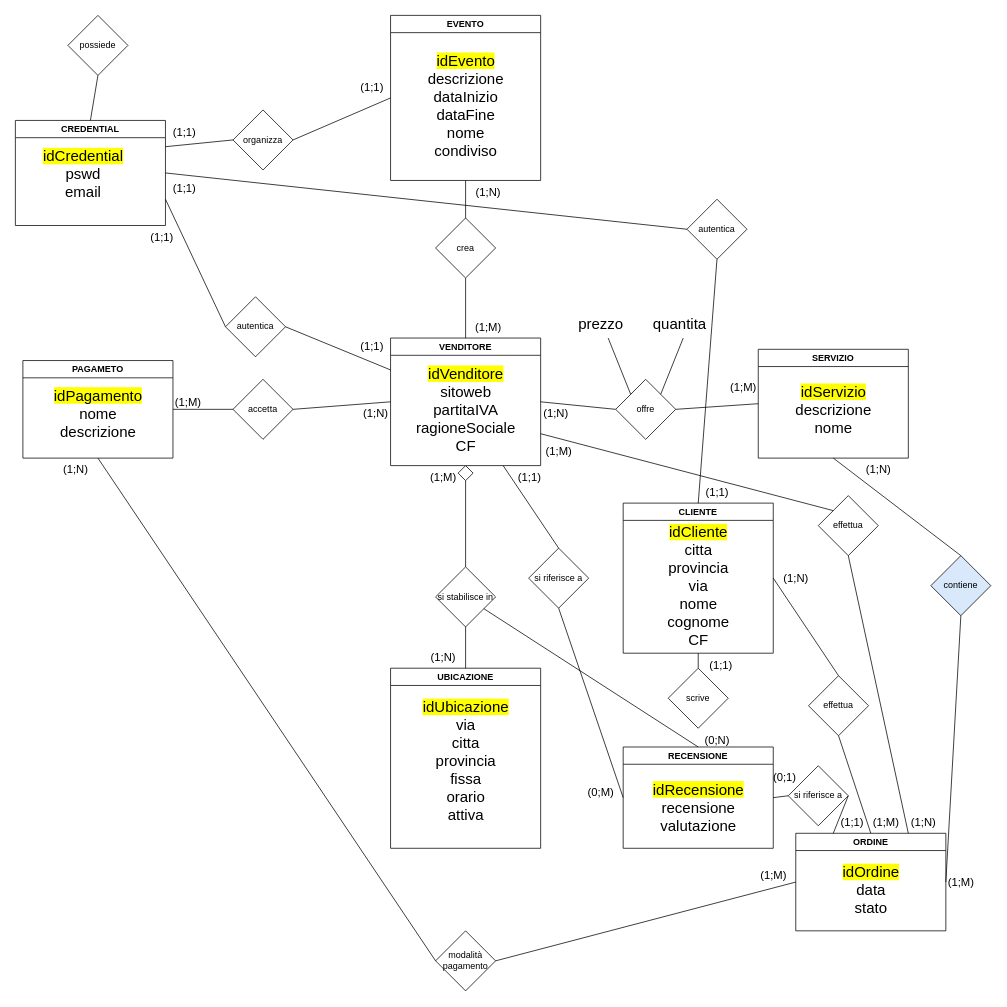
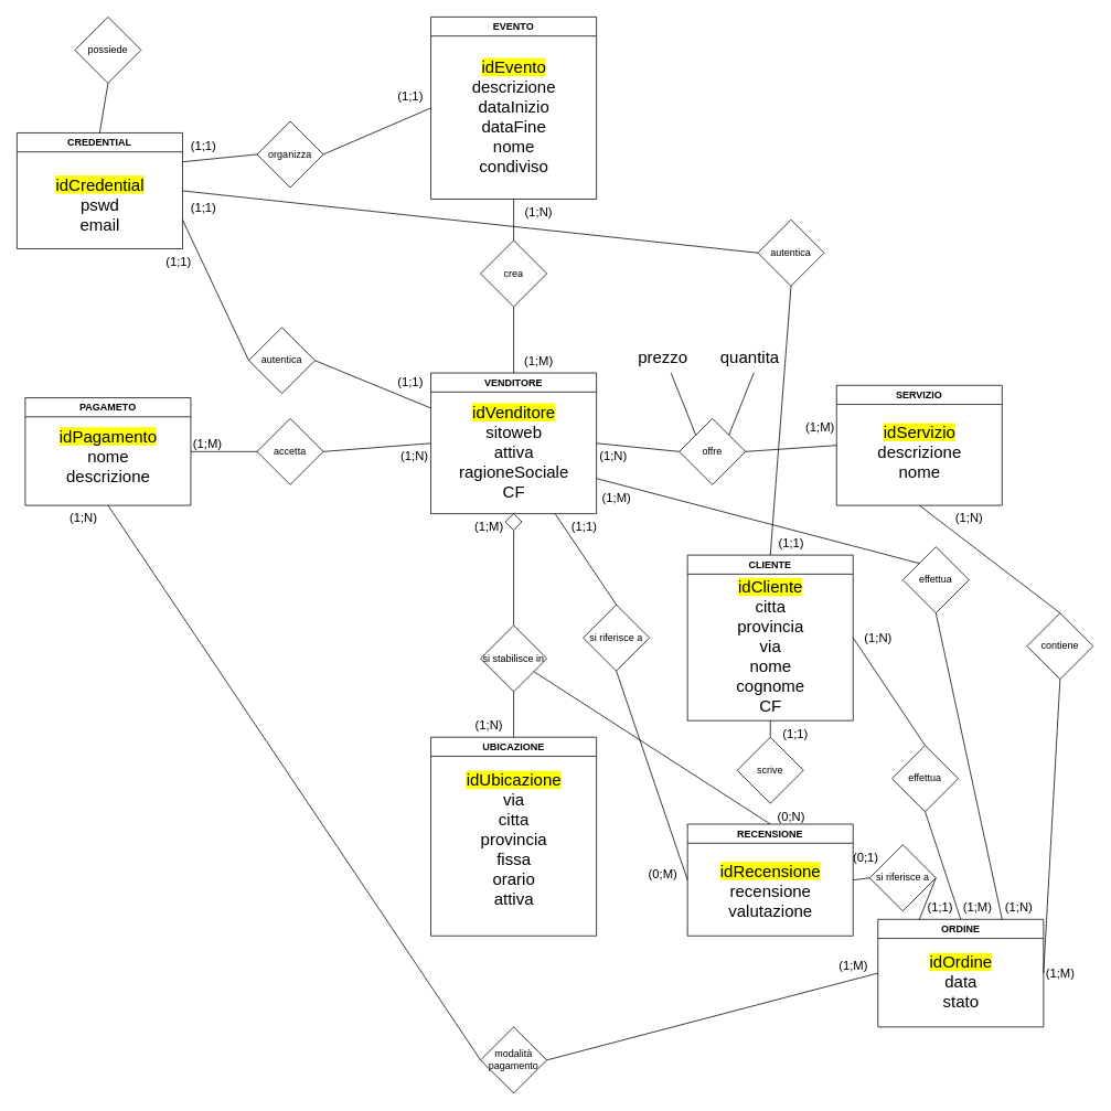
- <mxCell id="51" value="&lt;div style=&quot;font-size: 20px;&quot;&gt;&lt;span style=&quot;background-color: rgb(255, 255, 0);&quot;&gt;&lt;font style=&quot;font-size: 20px;&quot;&gt;idCredential&lt;/font&gt;&lt;/span&gt;&lt;/div&gt;&lt;font style=&quot;font-size: 20px;&quot;&gt;pswd&lt;/font&gt;&lt;div style=&quot;font-size: 20px;&quot;&gt;email&lt;/div&gt;" style="text;html=1;align=center;verticalAlign=middle;resizable=0;points=[];autosize=1;strokeColor=none;fillColor=none;" vertex="1" parent="50"><mxGeometry x="25" y="26" width="130" height="90" as="geometry" /></mxCell>
+ <mxCell id="51" value="&lt;div style=&quot;font-size: 20px;&quot;&gt;&lt;span style=&quot;background-color: rgb(255, 255, 0);&quot;&gt;&lt;font style=&quot;font-size: 20px;&quot;&gt;idCredential&lt;/font&gt;&lt;/span&gt;&lt;/div&gt;&lt;font style=&quot;font-size: 20px;&quot;&gt;pswd&lt;/font&gt;&lt;div style=&quot;font-size: 20px;&quot;&gt;email&lt;/div&gt;" style="text;html=1;align=center;verticalAlign=middle;resizable=0;points=[];autosize=1;strokeColor=none;fillColor=none;" vertex="1" parent="50"><mxGeometry x="35" y="41" width="130" height="90" as="geometry" /></mxCell>
- <mxCell id="5" value="&lt;div&gt;&lt;span style=&quot;font-size: 20px; background-color: rgb(255, 255, 0);&quot;&gt;idVenditore&lt;/span&gt;&lt;/div&gt;&lt;div&gt;&lt;span style=&quot;font-size: 20px;&quot;&gt;sitoweb&lt;/span&gt;&lt;/div&gt;&lt;div&gt;&lt;span style=&quot;font-size: 20px;&quot;&gt;partitaIVA&lt;/span&gt;&lt;/div&gt;&lt;div&gt;&lt;span style=&quot;font-size: 20px;&quot;&gt;ragioneSociale&lt;/span&gt;&lt;/div&gt;&lt;div&gt;&lt;span style=&quot;font-size: 20px;&quot;&gt;CF&lt;/span&gt;&lt;/div&gt;" style="text;html=1;align=center;verticalAlign=middle;resizable=0;points=[];autosize=1;strokeColor=none;fillColor=none;" parent="4" vertex="1"><mxGeometry x="20" y="30" width="160" height="130" as="geometry" /></mxCell>
+ <mxCell id="5" value="&lt;div&gt;&lt;span style=&quot;font-size: 20px; background-color: rgb(255, 255, 0);&quot;&gt;idVenditore&lt;/span&gt;&lt;/div&gt;&lt;div&gt;&lt;span style=&quot;font-size: 20px;&quot;&gt;sitoweb&lt;/span&gt;&lt;/div&gt;&lt;div&gt;&lt;span style=&quot;font-size: 20px;&quot;&gt;attiva&lt;/span&gt;&lt;/div&gt;&lt;div&gt;&lt;span style=&quot;font-size: 20px;&quot;&gt;ragioneSociale&lt;/span&gt;&lt;/div&gt;&lt;div&gt;&lt;span style=&quot;font-size: 20px;&quot;&gt;CF&lt;/span&gt;&lt;/div&gt;" style="text;html=1;align=center;verticalAlign=middle;resizable=0;points=[];autosize=1;strokeColor=none;fillColor=none;" parent="4" vertex="1"><mxGeometry x="20" y="30" width="160" height="130" as="geometry" /></mxCell>
- <mxCell id="67" value="contiene" style="rhombus;whiteSpace=wrap;html=1;fillColor=#dae8fc;" vertex="1" parent="1"><mxGeometry x="1240" y="740" width="80" height="80" as="geometry" /></mxCell>
+ <mxCell id="67" value="contiene" style="rhombus;whiteSpace=wrap;html=1;" vertex="1" parent="1"><mxGeometry x="1240" y="740" width="80" height="80" as="geometry" /></mxCell>
